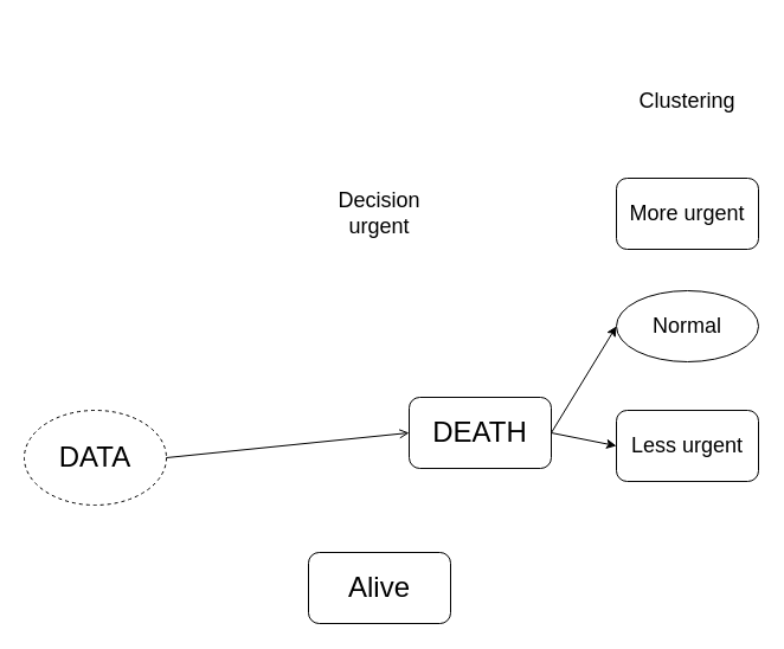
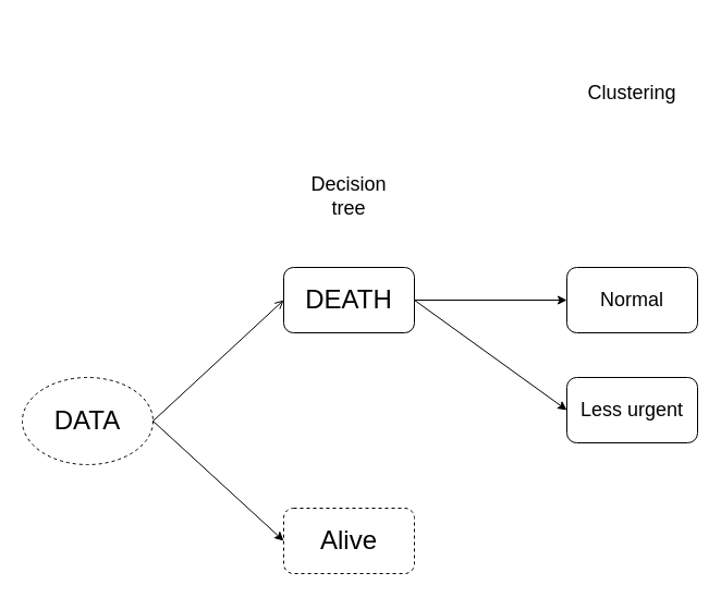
- <mxCell id="7" value="&lt;font style=&quot;font-size: 18px&quot;&gt;Decision urgent&lt;/font&gt;" style="text;html=1;strokeColor=none;fillColor=none;align=center;verticalAlign=middle;whiteSpace=wrap;rounded=0;" parent="1" vertex="1"><mxGeometry x="280" y="115" width="80" height="130" as="geometry" /></mxCell>
+ <mxCell id="7" value="&lt;font style=&quot;font-size: 18px&quot;&gt;Decision tree&lt;/font&gt;" style="text;html=1;strokeColor=none;fillColor=none;align=center;verticalAlign=middle;whiteSpace=wrap;rounded=0;" parent="1" vertex="1"><mxGeometry x="280" y="115" width="80" height="130" as="geometry" /></mxCell>
- <mxCell id="10" value="&lt;font style=&quot;font-size: 18px&quot;&gt;More urgent&lt;/font&gt;" style="rounded=1;whiteSpace=wrap;html=1;" parent="1" vertex="1"><mxGeometry x="520" y="150" width="120" height="60" as="geometry" /></mxCell>
- <mxCell id="11" value="&lt;font style=&quot;font-size: 18px&quot;&gt;Normal&lt;/font&gt;" style="ellipse;whiteSpace=wrap;html=1;" parent="1" vertex="1"><mxGeometry x="520" y="245" width="120" height="60" as="geometry" /></mxCell>
+ <mxCell id="11" value="&lt;font style=&quot;font-size: 18px&quot;&gt;Normal&lt;/font&gt;" style="rounded=1;whiteSpace=wrap;html=1;" parent="1" vertex="1"><mxGeometry x="520" y="245" width="120" height="60" as="geometry" /></mxCell>
- <mxCell id="6" value="&lt;font style=&quot;font-size: 24px&quot;&gt;DEATH&lt;/font&gt;" style="rounded=1;whiteSpace=wrap;html=1;" parent="1" vertex="1"><mxGeometry x="345" y="335" width="120" height="60" as="geometry" /></mxCell>
+ <mxCell id="6" value="&lt;font style=&quot;font-size: 24px&quot;&gt;DEATH&lt;/font&gt;" style="rounded=1;whiteSpace=wrap;html=1;" parent="1" vertex="1"><mxGeometry x="260" y="245" width="120" height="60" as="geometry" /></mxCell>
+ <mxCell id="4" value="" style="endArrow=classic;html=1;exitX=1;exitY=0.5;exitDx=0;exitDy=0;entryX=0;entryY=0.5;entryDx=0;entryDy=0;" parent="1" edge="1" target="5" source="2"><mxGeometry width="50" height="50" relative="1" as="geometry"><mxPoint x="290" y="441" as="sourcePoint" /><mxPoint x="210" y="596" as="targetPoint" /></mxGeometry></mxCell>
- <mxCell id="5" value="&lt;font style=&quot;font-size: 24px&quot;&gt;Alive&lt;/font&gt;" style="rounded=1;whiteSpace=wrap;html=1;" parent="1" vertex="1"><mxGeometry x="260" y="466" width="120" height="60" as="geometry" /></mxCell>
+ <mxCell id="5" value="&lt;font style=&quot;font-size: 24px&quot;&gt;Alive&lt;/font&gt;" style="rounded=1;whiteSpace=wrap;html=1;dashed=1;" parent="1" vertex="1"><mxGeometry x="260" y="466" width="120" height="60" as="geometry" /></mxCell>
